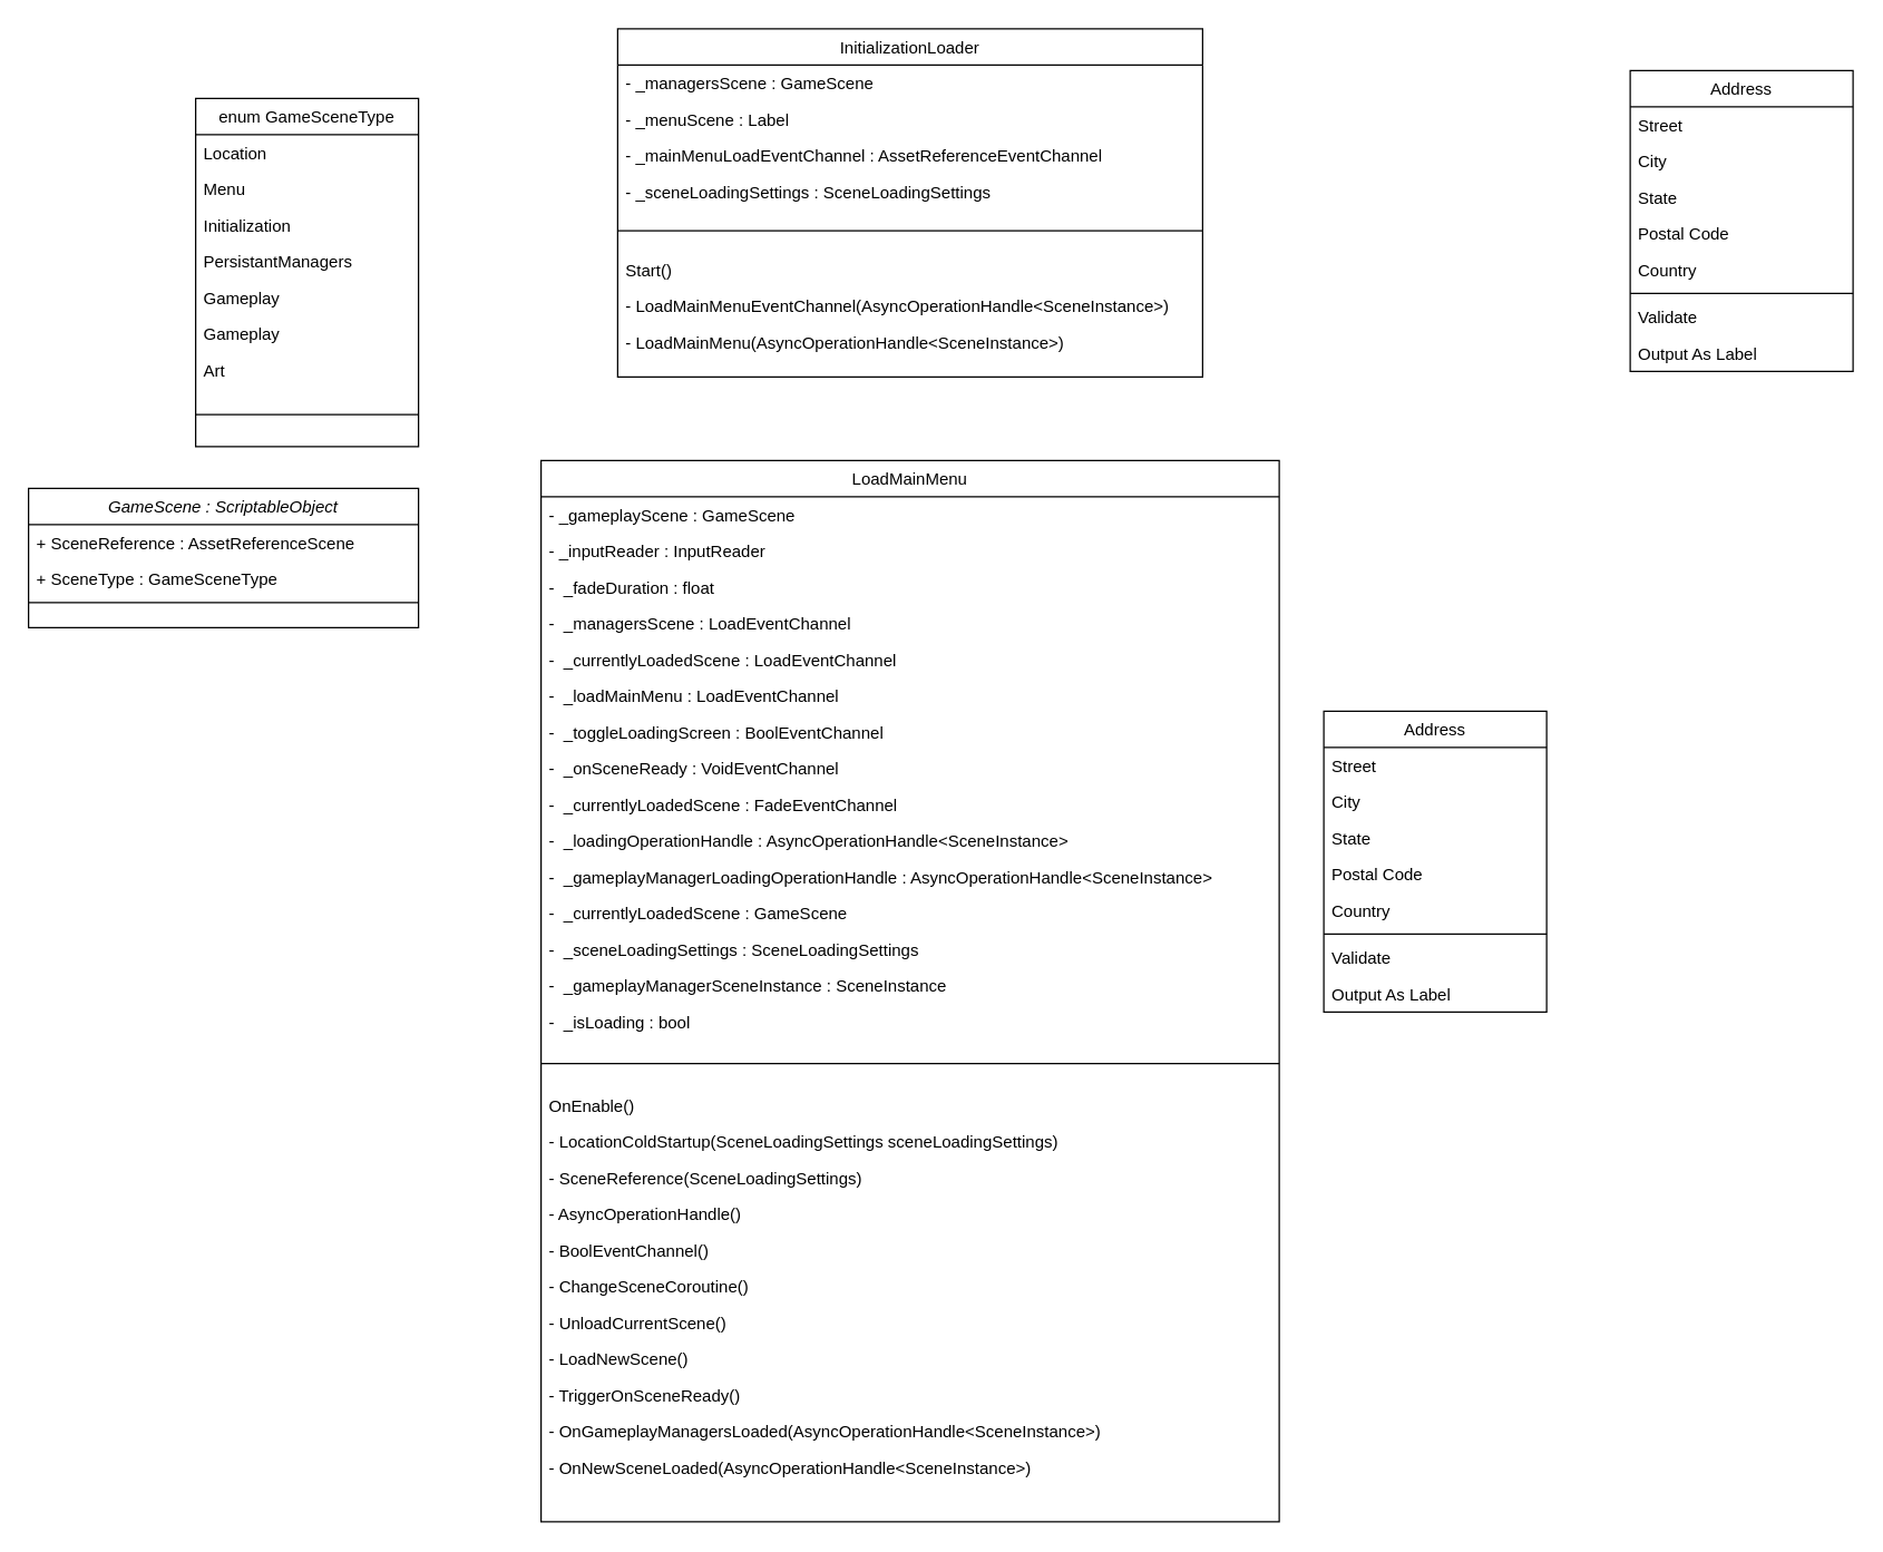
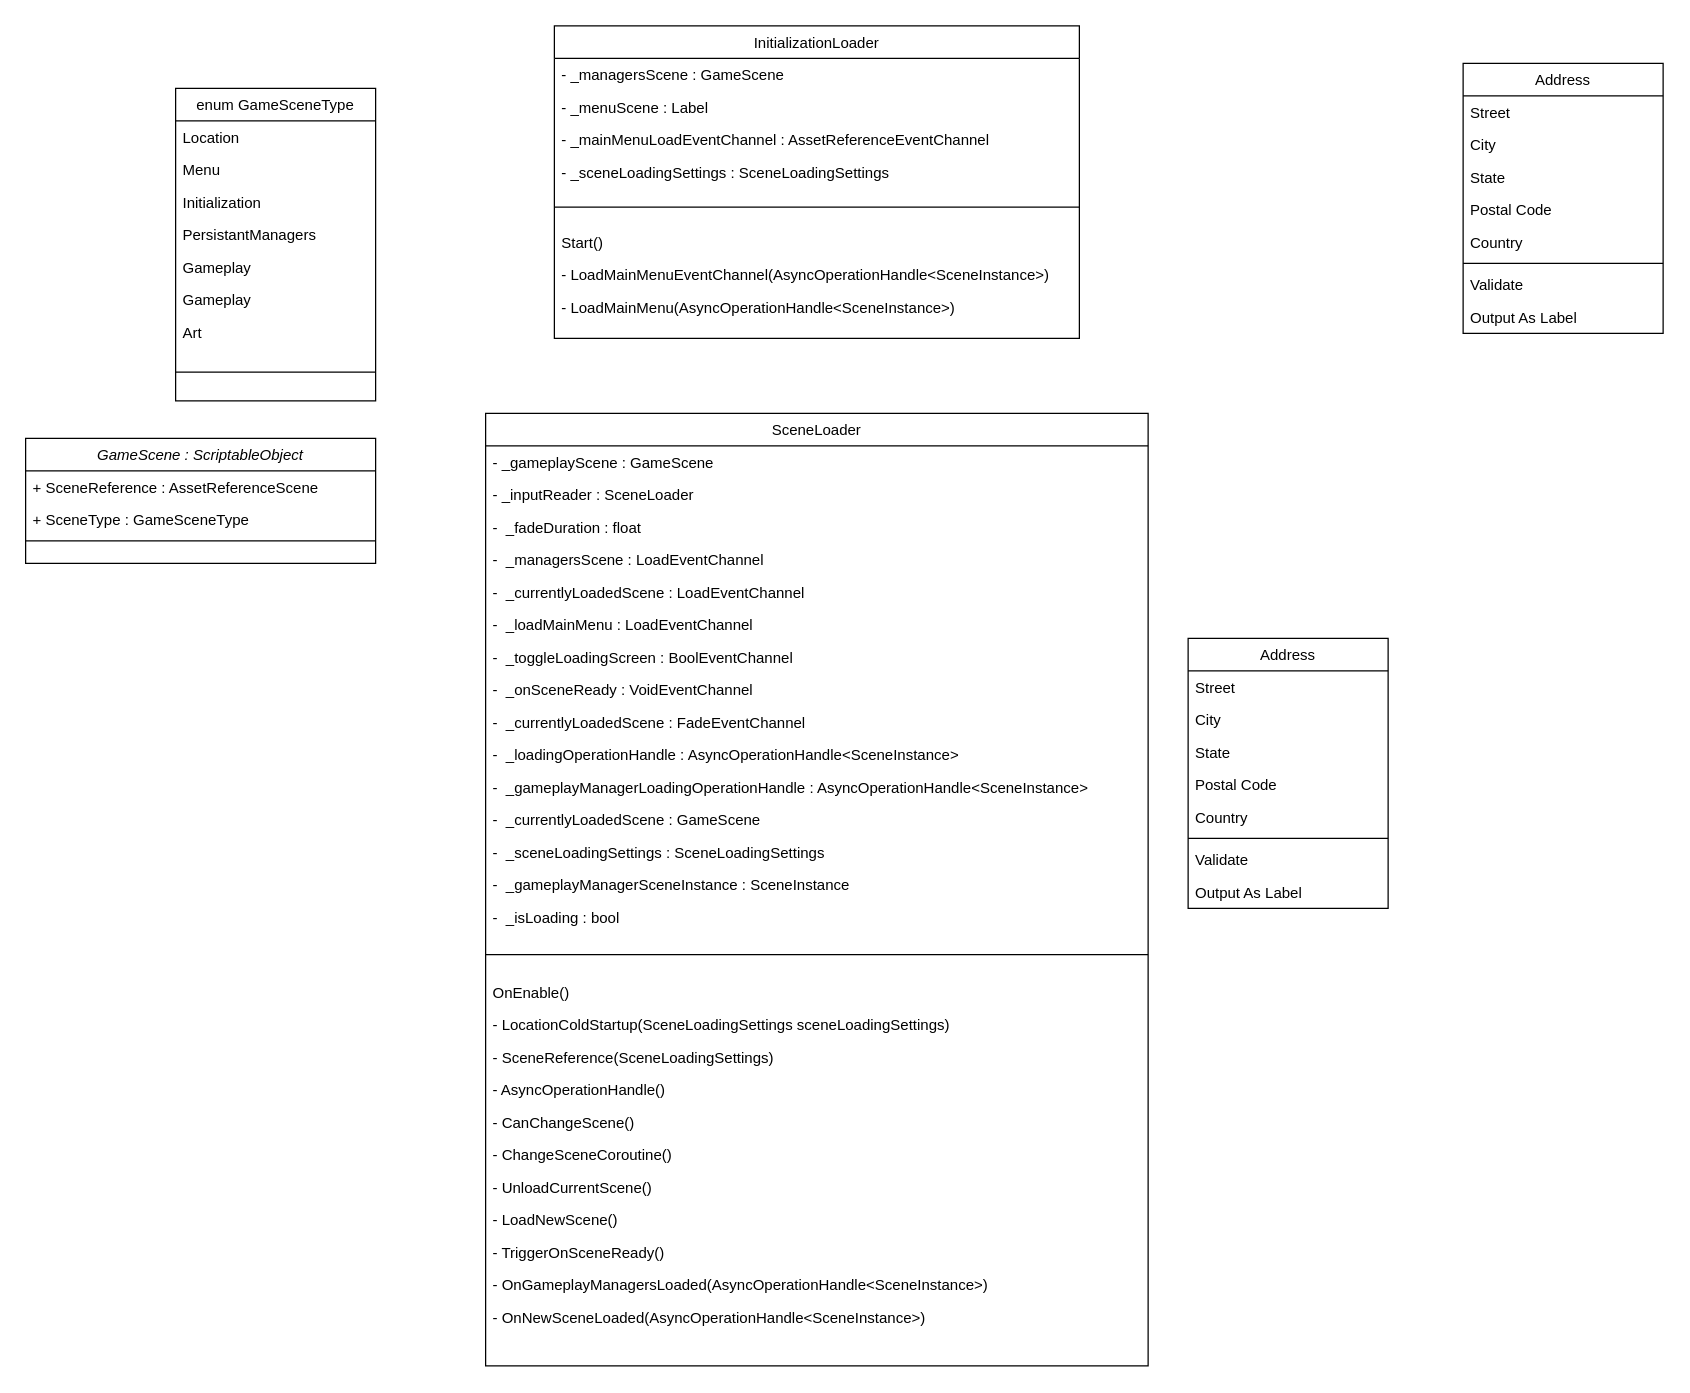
- <mxCell id="42" value="LoadMainMenu" style="swimlane;fontStyle=0;align=center;verticalAlign=top;childLayout=stackLayout;horizontal=1;startSize=26;horizontalStack=0;resizeParent=1;resizeLast=0;collapsible=1;marginBottom=0;rounded=0;shadow=0;strokeWidth=1;" vertex="1" parent="1"><mxGeometry x="388" y="330" width="530" height="762" as="geometry"><mxRectangle x="120" y="360" width="160" height="26" as="alternateBounds" /></mxGeometry></mxCell>
+ <mxCell id="42" value="SceneLoader" style="swimlane;fontStyle=0;align=center;verticalAlign=top;childLayout=stackLayout;horizontal=1;startSize=26;horizontalStack=0;resizeParent=1;resizeLast=0;collapsible=1;marginBottom=0;rounded=0;shadow=0;strokeWidth=1;" vertex="1" parent="1"><mxGeometry x="388" y="330" width="530" height="762" as="geometry"><mxRectangle x="120" y="360" width="160" height="26" as="alternateBounds" /></mxGeometry></mxCell>
- <mxCell id="44" value="- _inputReader : InputReader" style="text;align=left;verticalAlign=top;spacingLeft=4;spacingRight=4;overflow=hidden;rotatable=0;points=[[0,0.5],[1,0.5]];portConstraint=eastwest;rounded=0;shadow=0;html=0;" vertex="1" parent="42"><mxGeometry y="52" width="530" height="26" as="geometry" /></mxCell>
+ <mxCell id="44" value="- _inputReader : SceneLoader" style="text;align=left;verticalAlign=top;spacingLeft=4;spacingRight=4;overflow=hidden;rotatable=0;points=[[0,0.5],[1,0.5]];portConstraint=eastwest;rounded=0;shadow=0;html=0;" vertex="1" parent="42"><mxGeometry y="52" width="530" height="26" as="geometry" /></mxCell>
- <mxCell id="63" value="- BoolEventChannel()" style="text;align=left;verticalAlign=top;spacingLeft=4;spacingRight=4;overflow=hidden;rotatable=0;points=[[0,0.5],[1,0.5]];portConstraint=eastwest;fontStyle=0" vertex="1" parent="42"><mxGeometry y="554" width="530" height="26" as="geometry" /></mxCell>
+ <mxCell id="63" value="- CanChangeScene()" style="text;align=left;verticalAlign=top;spacingLeft=4;spacingRight=4;overflow=hidden;rotatable=0;points=[[0,0.5],[1,0.5]];portConstraint=eastwest;fontStyle=0" vertex="1" parent="42"><mxGeometry y="554" width="530" height="26" as="geometry" /></mxCell>
